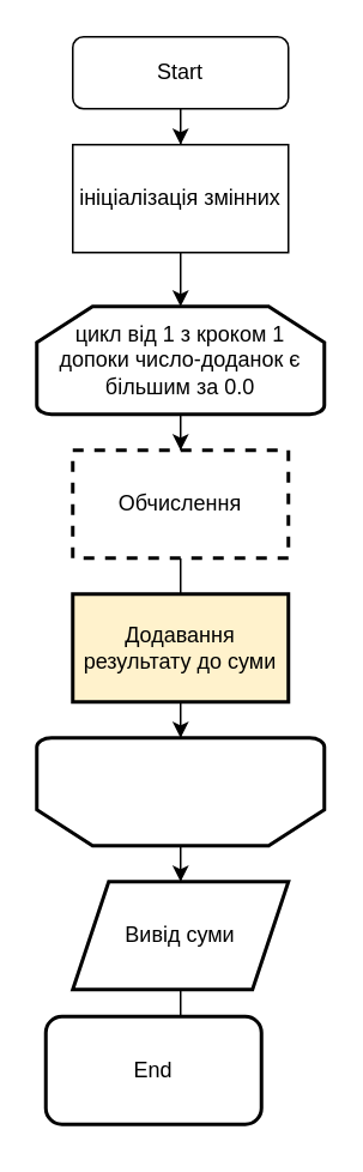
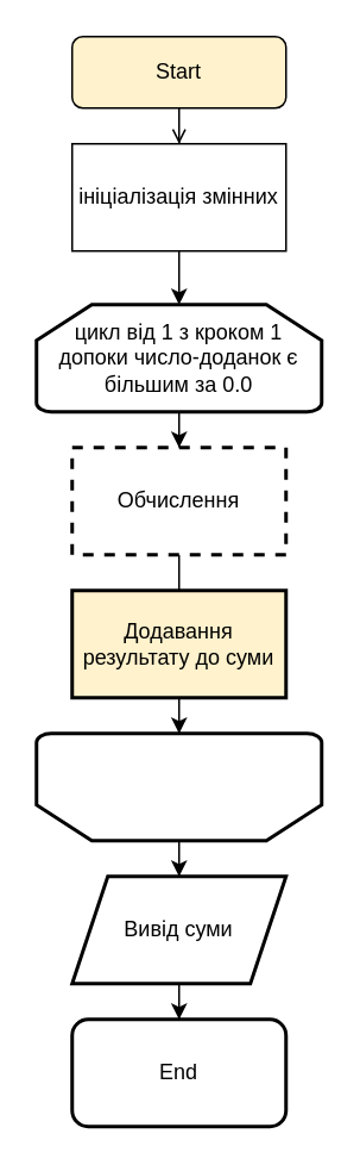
- <mxCell id="3" value="Start" style="rounded=1;whiteSpace=wrap;html=1;fontSize=12;glass=0;strokeWidth=1;shadow=0;" vertex="1" parent="1"><mxGeometry x="40" y="20" width="120" height="40" as="geometry" /></mxCell>
+ <mxCell id="3" value="Start" style="rounded=1;whiteSpace=wrap;html=1;fontSize=12;glass=0;strokeWidth=1;shadow=0;fillColor=#fff2cc;" vertex="1" parent="1"><mxGeometry x="40" y="20" width="120" height="40" as="geometry" /></mxCell>
- <mxCell id="2" value="" style="edgeStyle=orthogonalEdgeStyle;rounded=0;orthogonalLoop=1;jettySize=auto;html=1;" edge="1" parent="1" source="3" target="5"><mxGeometry relative="1" as="geometry" /></mxCell>
+ <mxCell id="2" value="" style="edgeStyle=orthogonalEdgeStyle;rounded=0;orthogonalLoop=1;jettySize=auto;html=1;endArrow=open;" edge="1" parent="1" source="3" target="5"><mxGeometry relative="1" as="geometry" /></mxCell>
- <mxCell id="16" value="End" style="rounded=1;whiteSpace=wrap;html=1;strokeWidth=2;" vertex="1" parent="1"><mxGeometry x="25" y="565" width="120" height="60" as="geometry" /></mxCell>
+ <mxCell id="16" value="End" style="rounded=1;whiteSpace=wrap;html=1;strokeWidth=2;" vertex="1" parent="1"><mxGeometry x="40" y="570" width="120" height="60" as="geometry" /></mxCell>
